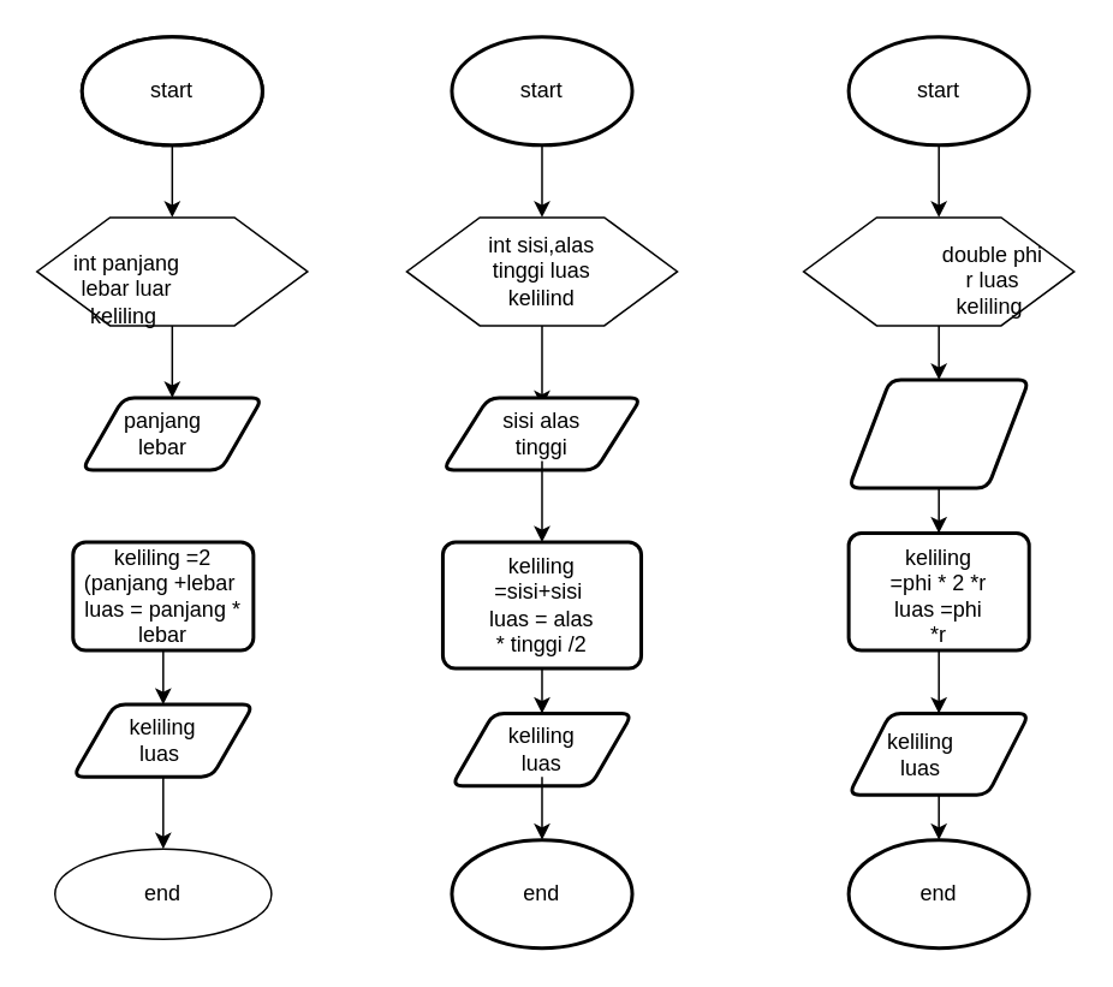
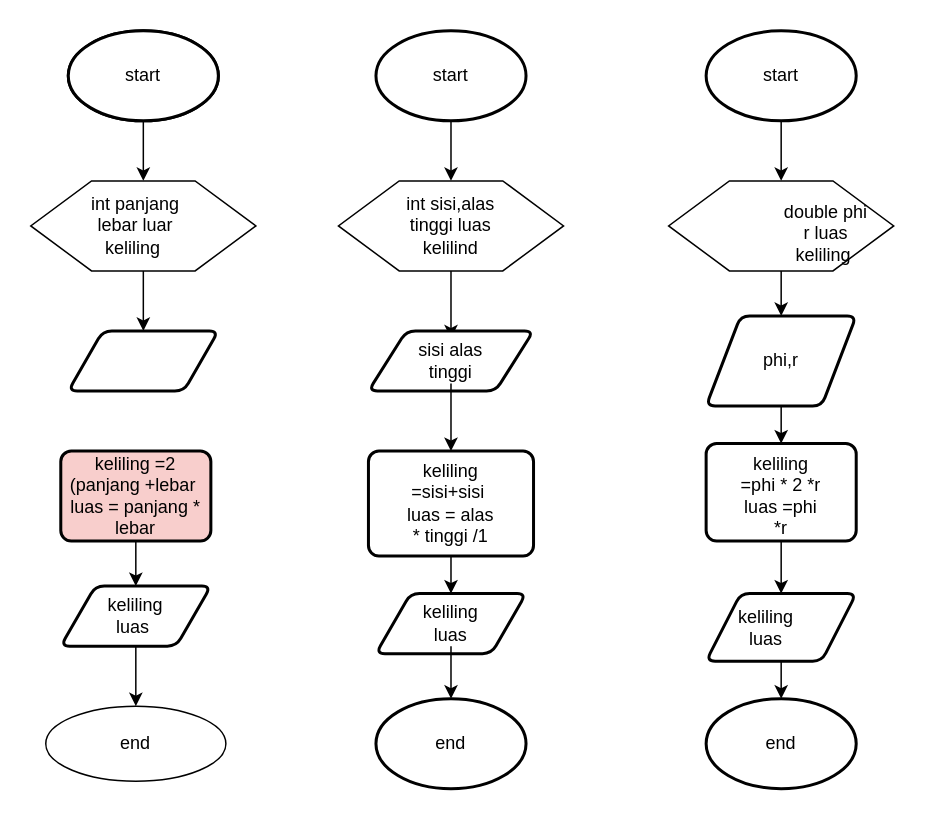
- <mxCell id="10" value="int panjang lebar luar keliling&amp;nbsp;" style="text;html=1;strokeColor=none;fillColor=none;align=center;verticalAlign=middle;whiteSpace=wrap;rounded=0;" vertex="1" parent="1"><mxGeometry x="25" y="145" width="90" height="30" as="geometry" /></mxCell>
+ <mxCell id="10" value="int panjang lebar luar keliling&amp;nbsp;" style="text;html=1;strokeColor=none;fillColor=none;align=center;verticalAlign=middle;whiteSpace=wrap;rounded=0;" vertex="1" parent="1"><mxGeometry x="45" y="135" width="90" height="30" as="geometry" /></mxCell>
- <mxCell id="11" value="panjang lebar" style="text;html=1;strokeColor=none;fillColor=none;align=center;verticalAlign=middle;whiteSpace=wrap;rounded=0;" vertex="1" parent="1"><mxGeometry x="55" y="225" width="70" height="30" as="geometry" /></mxCell>
+ <mxCell id="46" value="phi,r" style="text;html=1;strokeColor=none;fillColor=none;align=center;verticalAlign=middle;whiteSpace=wrap;rounded=0;" vertex="1" parent="1"><mxGeometry x="490" y="225" width="60" height="30" as="geometry" /></mxCell>
- <mxCell id="9" value="keliling =2 (panjang +lebar&amp;nbsp;&lt;br&gt;luas = panjang * lebar" style="rounded=1;whiteSpace=wrap;html=1;absoluteArcSize=1;arcSize=14;strokeWidth=2;" vertex="1" parent="1"><mxGeometry x="40" y="300" width="100" height="60" as="geometry" /></mxCell>
+ <mxCell id="9" value="keliling =2 (panjang +lebar&amp;nbsp;&lt;br&gt;luas = panjang * lebar" style="rounded=1;whiteSpace=wrap;html=1;absoluteArcSize=1;arcSize=14;strokeWidth=2;fillColor=#f8cecc;" vertex="1" parent="1"><mxGeometry x="40" y="300" width="100" height="60" as="geometry" /></mxCell>
- <mxCell id="30" value="keliling =sisi+sisi&amp;nbsp;&lt;br&gt;luas = alas * tinggi /2" style="text;html=1;strokeColor=none;fillColor=none;align=center;verticalAlign=middle;whiteSpace=wrap;rounded=0;" vertex="1" parent="1"><mxGeometry x="270" y="320" width="60" height="30" as="geometry" /></mxCell>
+ <mxCell id="30" value="keliling =sisi+sisi&amp;nbsp;&lt;br&gt;luas = alas * tinggi /1" style="text;html=1;strokeColor=none;fillColor=none;align=center;verticalAlign=middle;whiteSpace=wrap;rounded=0;" vertex="1" parent="1"><mxGeometry x="270" y="320" width="60" height="30" as="geometry" /></mxCell>
